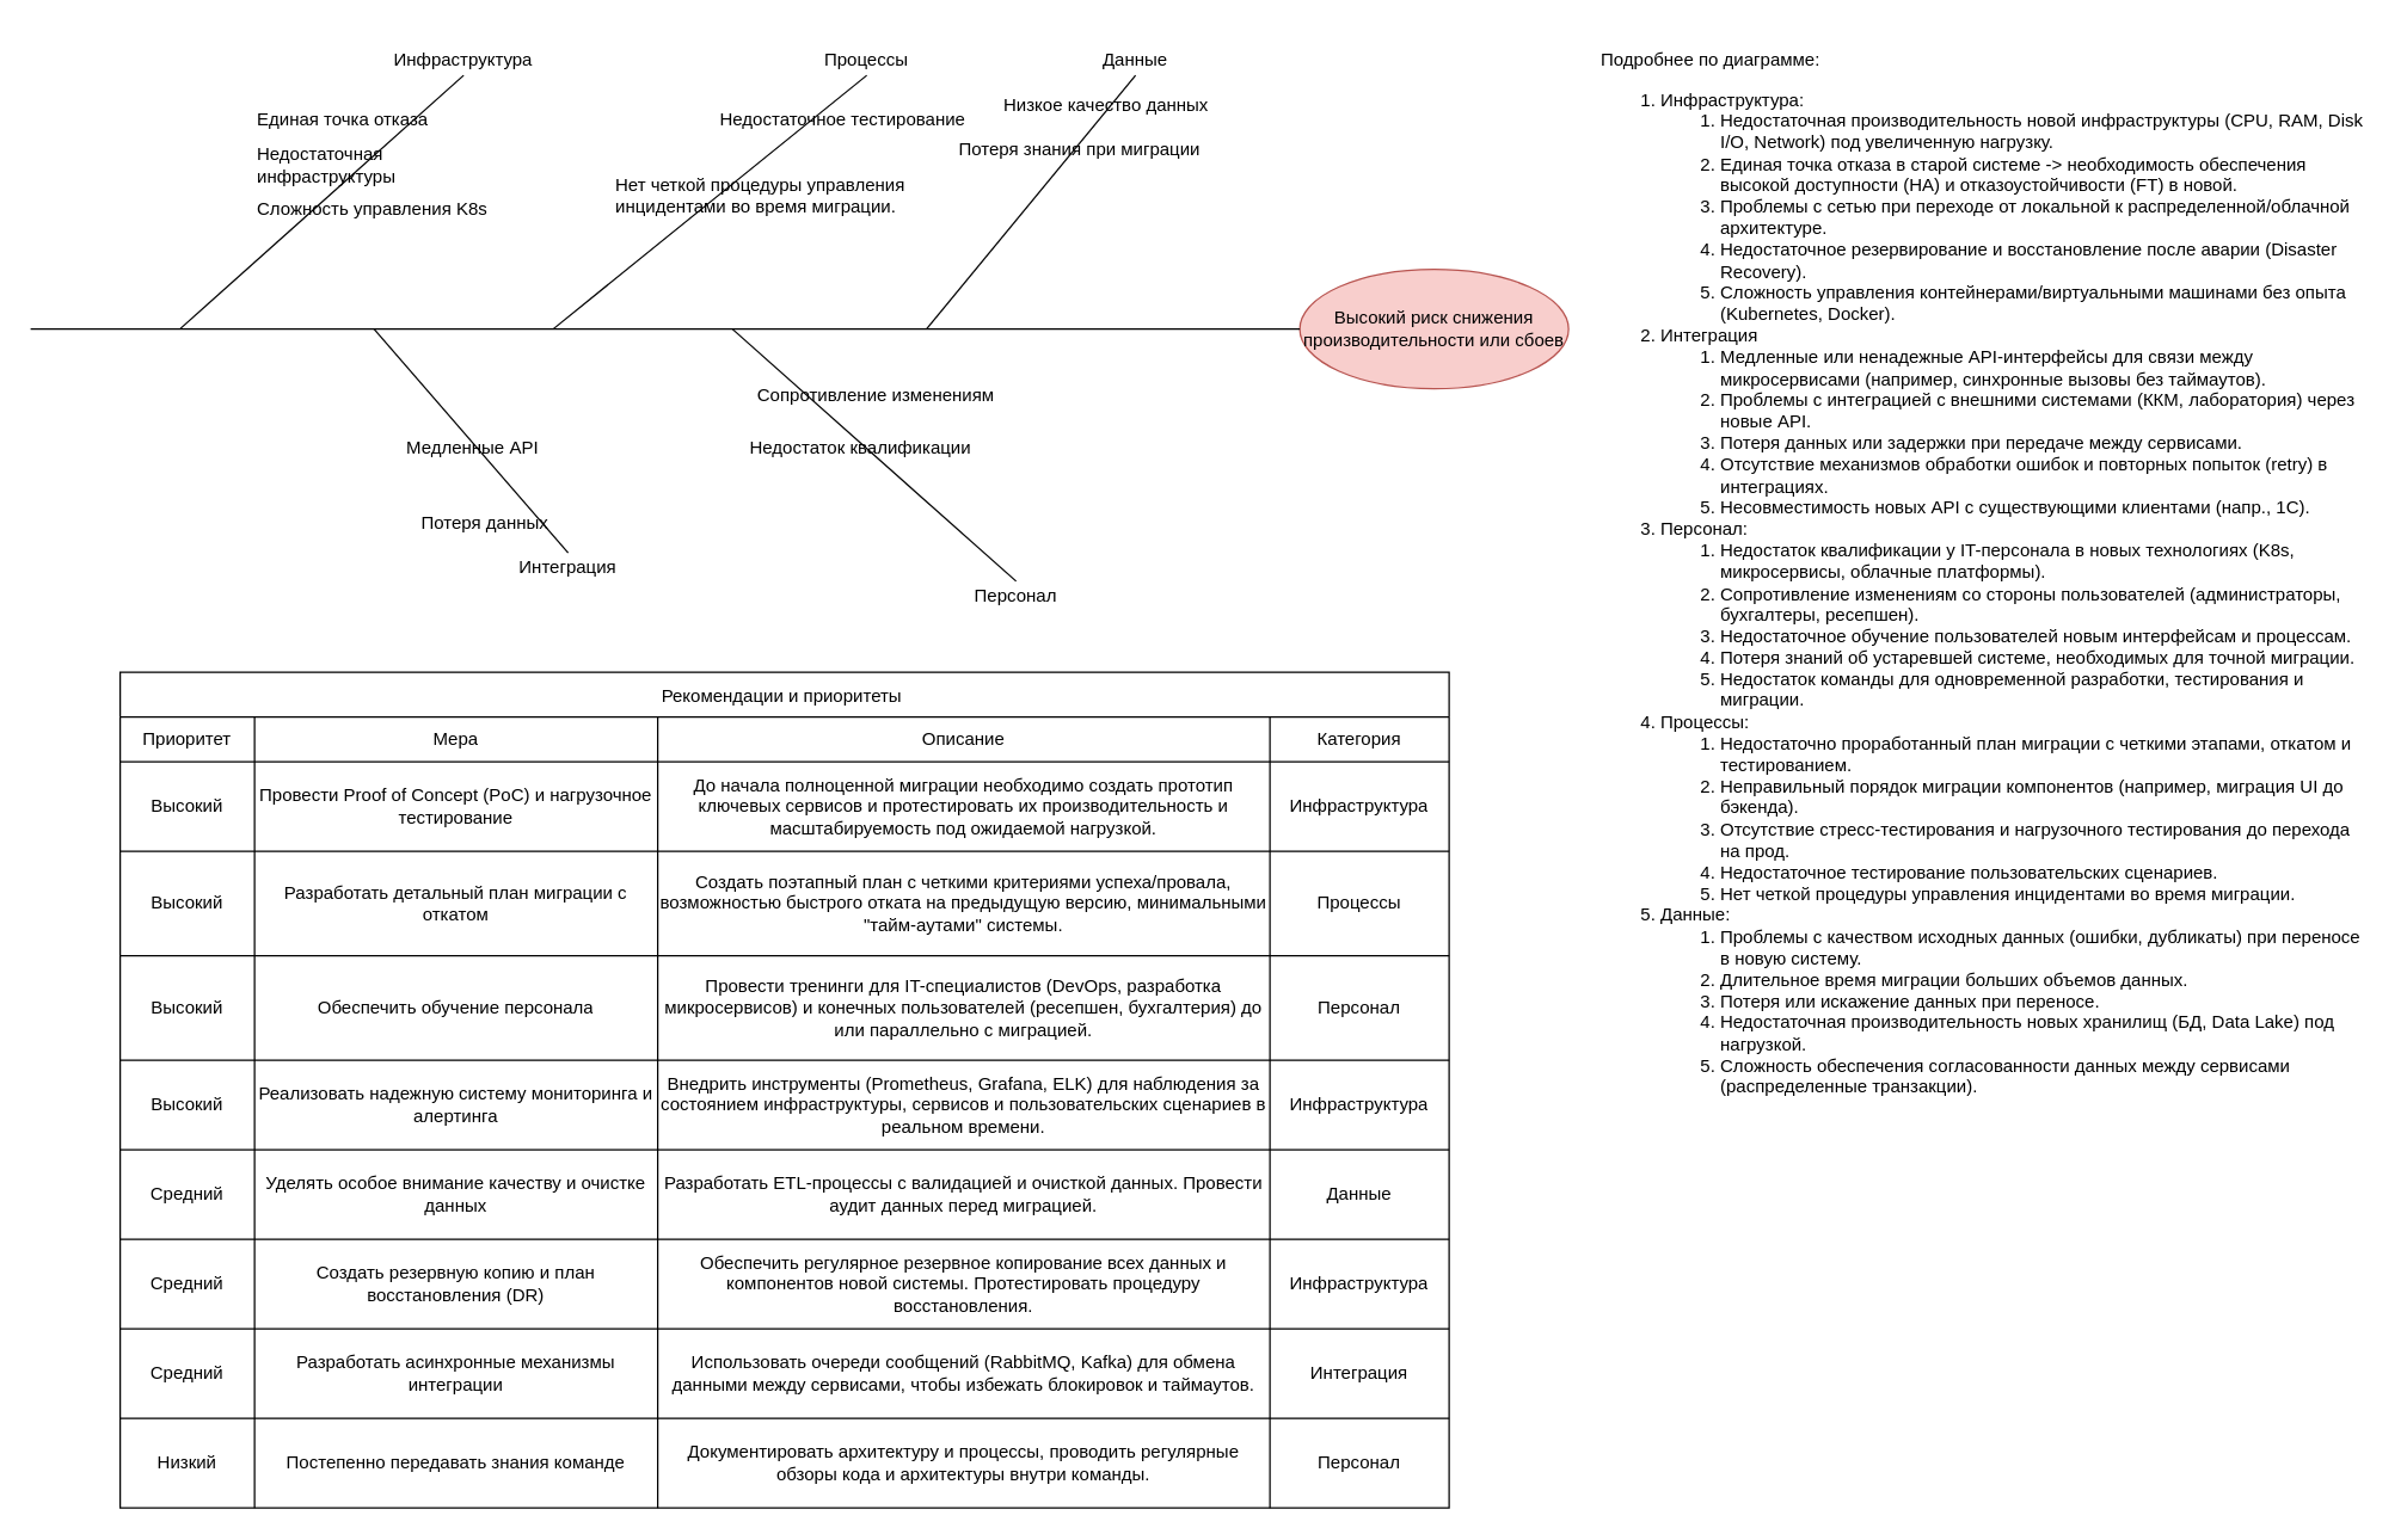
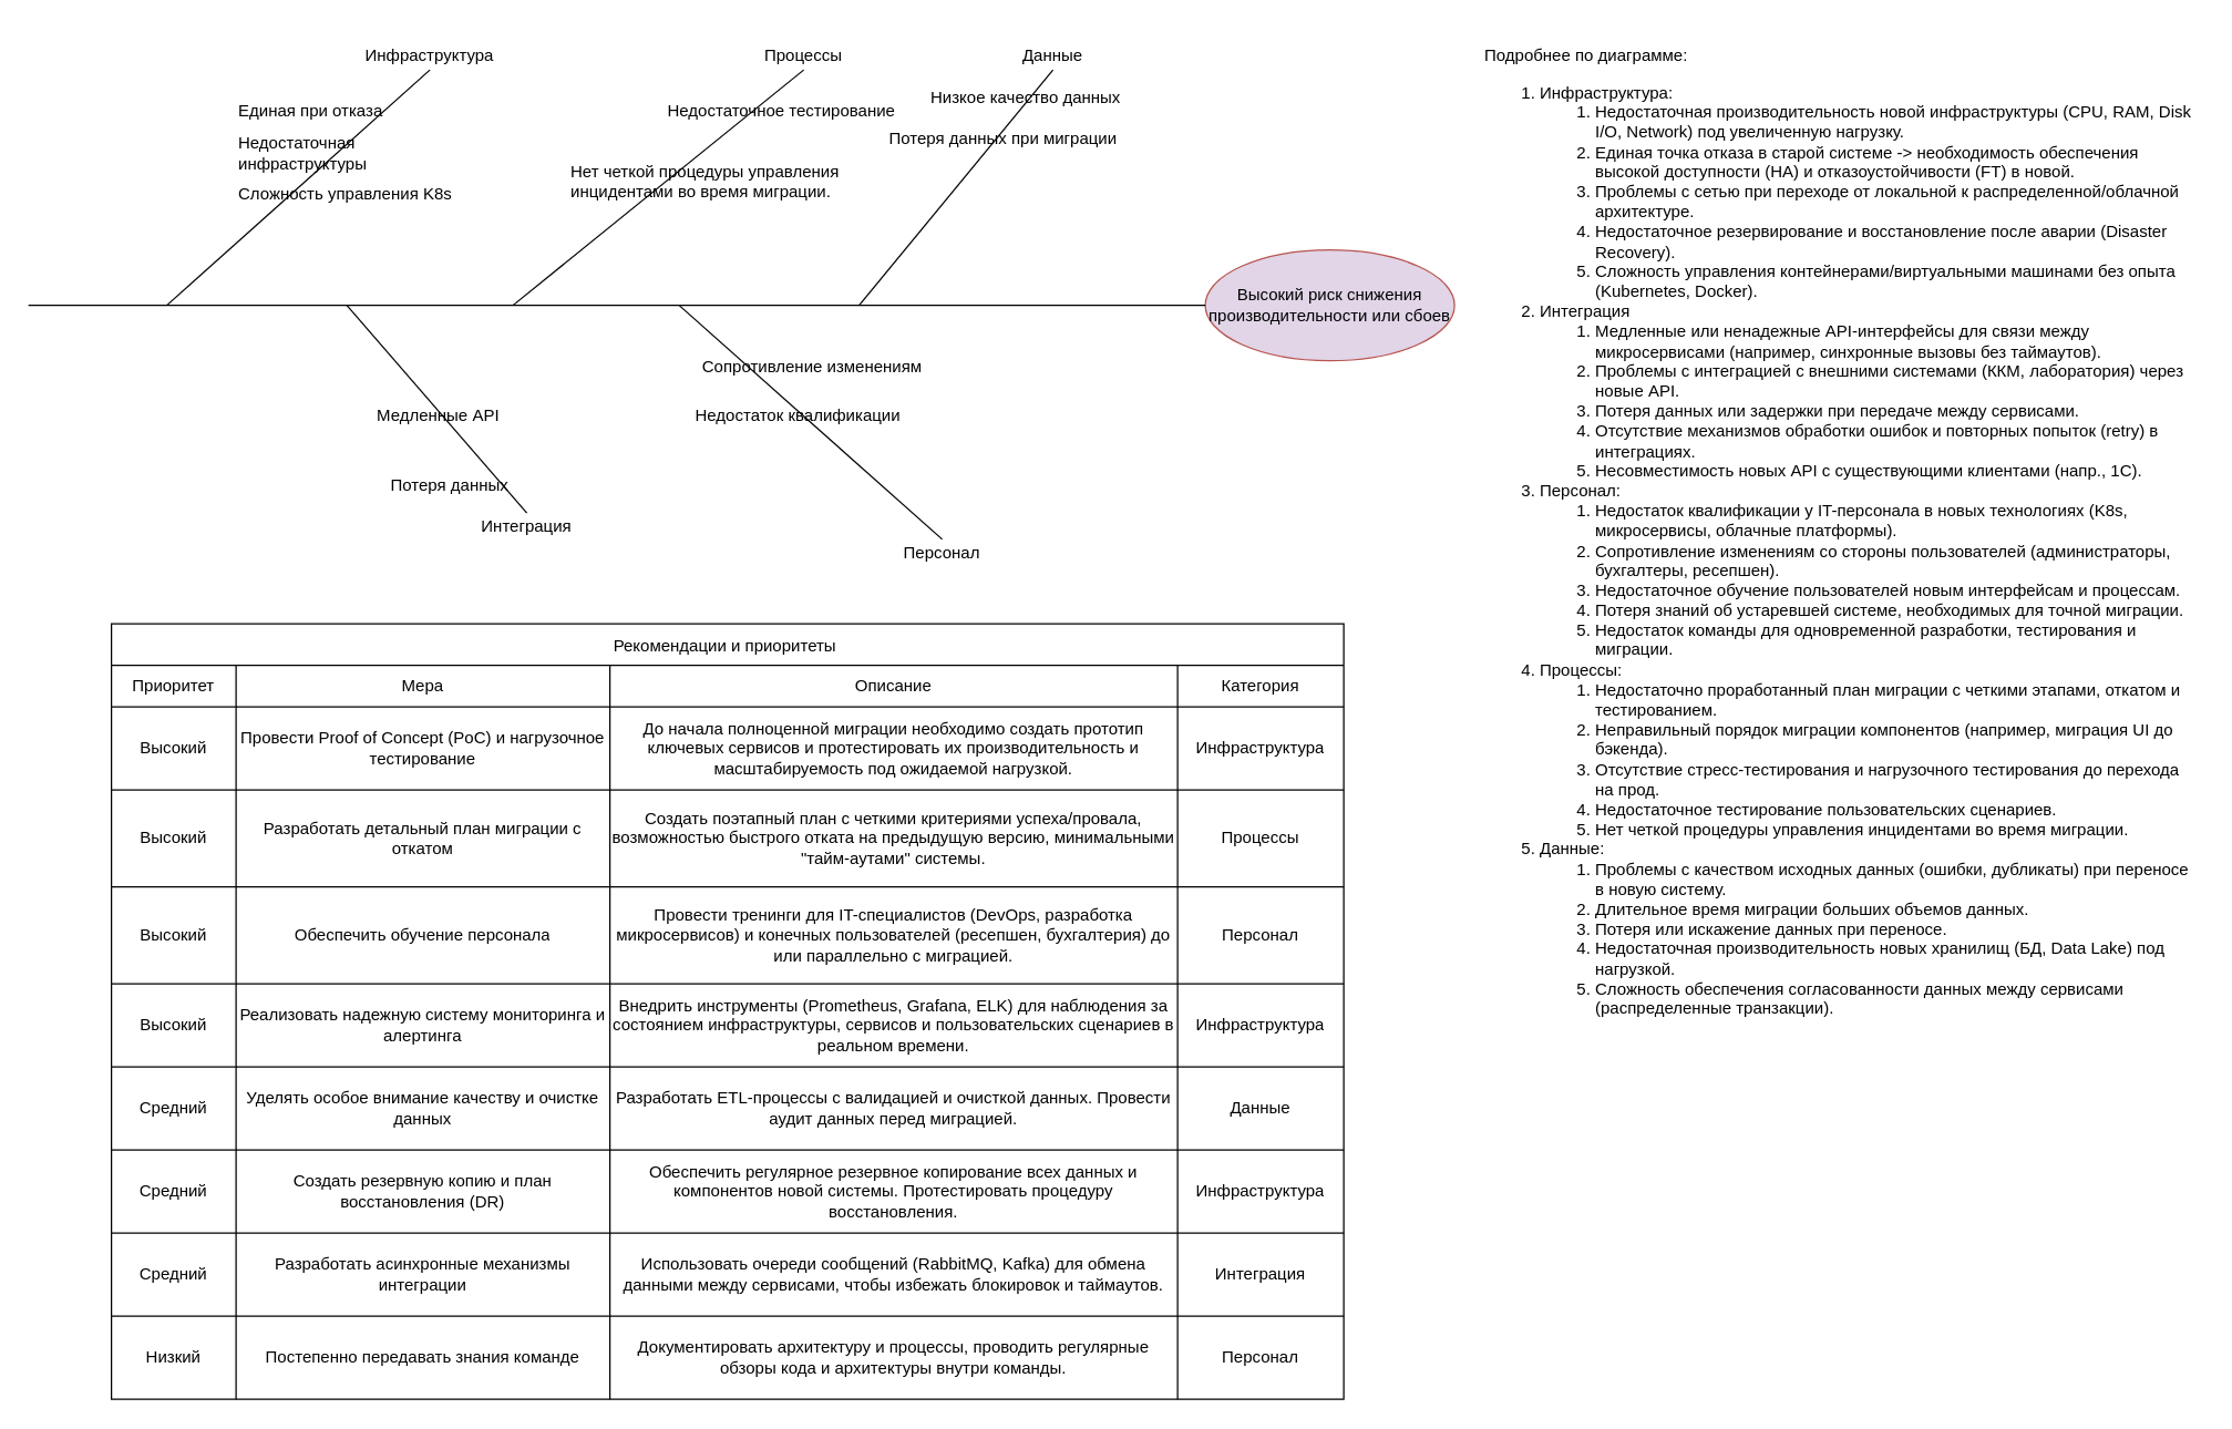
- <mxCell id="7" value="Единая точка отказа" style="text;html=1;strokeColor=none;fillColor=none;align=left;verticalAlign=middle;whiteSpace=wrap;rounded=0;" vertex="1" parent="1"><mxGeometry x="170" y="70" width="180" height="20" as="geometry" /></mxCell>
+ <mxCell id="7" value="Единая при отказа" style="text;html=1;strokeColor=none;fillColor=none;align=left;verticalAlign=middle;whiteSpace=wrap;rounded=0;" vertex="1" parent="1"><mxGeometry x="170" y="70" width="180" height="20" as="geometry" /></mxCell>
- <mxCell id="23" value="Потеря знания при миграции" style="text;html=1;strokeColor=none;fillColor=none;align=left;verticalAlign=middle;whiteSpace=wrap;rounded=0;" vertex="1" parent="1"><mxGeometry x="640" y="90" width="180" height="20" as="geometry" /></mxCell>
+ <mxCell id="23" value="Потеря данных при миграции" style="text;html=1;strokeColor=none;fillColor=none;align=left;verticalAlign=middle;whiteSpace=wrap;rounded=0;" vertex="1" parent="1"><mxGeometry x="640" y="90" width="180" height="20" as="geometry" /></mxCell>
- <mxCell id="2" value="Высокий риск снижения производительности или сбоев" style="ellipse;whiteSpace=wrap;html=1;fillColor=#f8cecc;strokeColor=#b85450;" vertex="1" parent="1"><mxGeometry x="870" y="180" width="180" height="80" as="geometry" /></mxCell>
+ <mxCell id="2" value="Высокий риск снижения производительности или сбоев" style="ellipse;whiteSpace=wrap;html=1;fillColor=#e1d5e7;strokeColor=#b85450;" vertex="1" parent="1"><mxGeometry x="870" y="180" width="180" height="80" as="geometry" /></mxCell>
